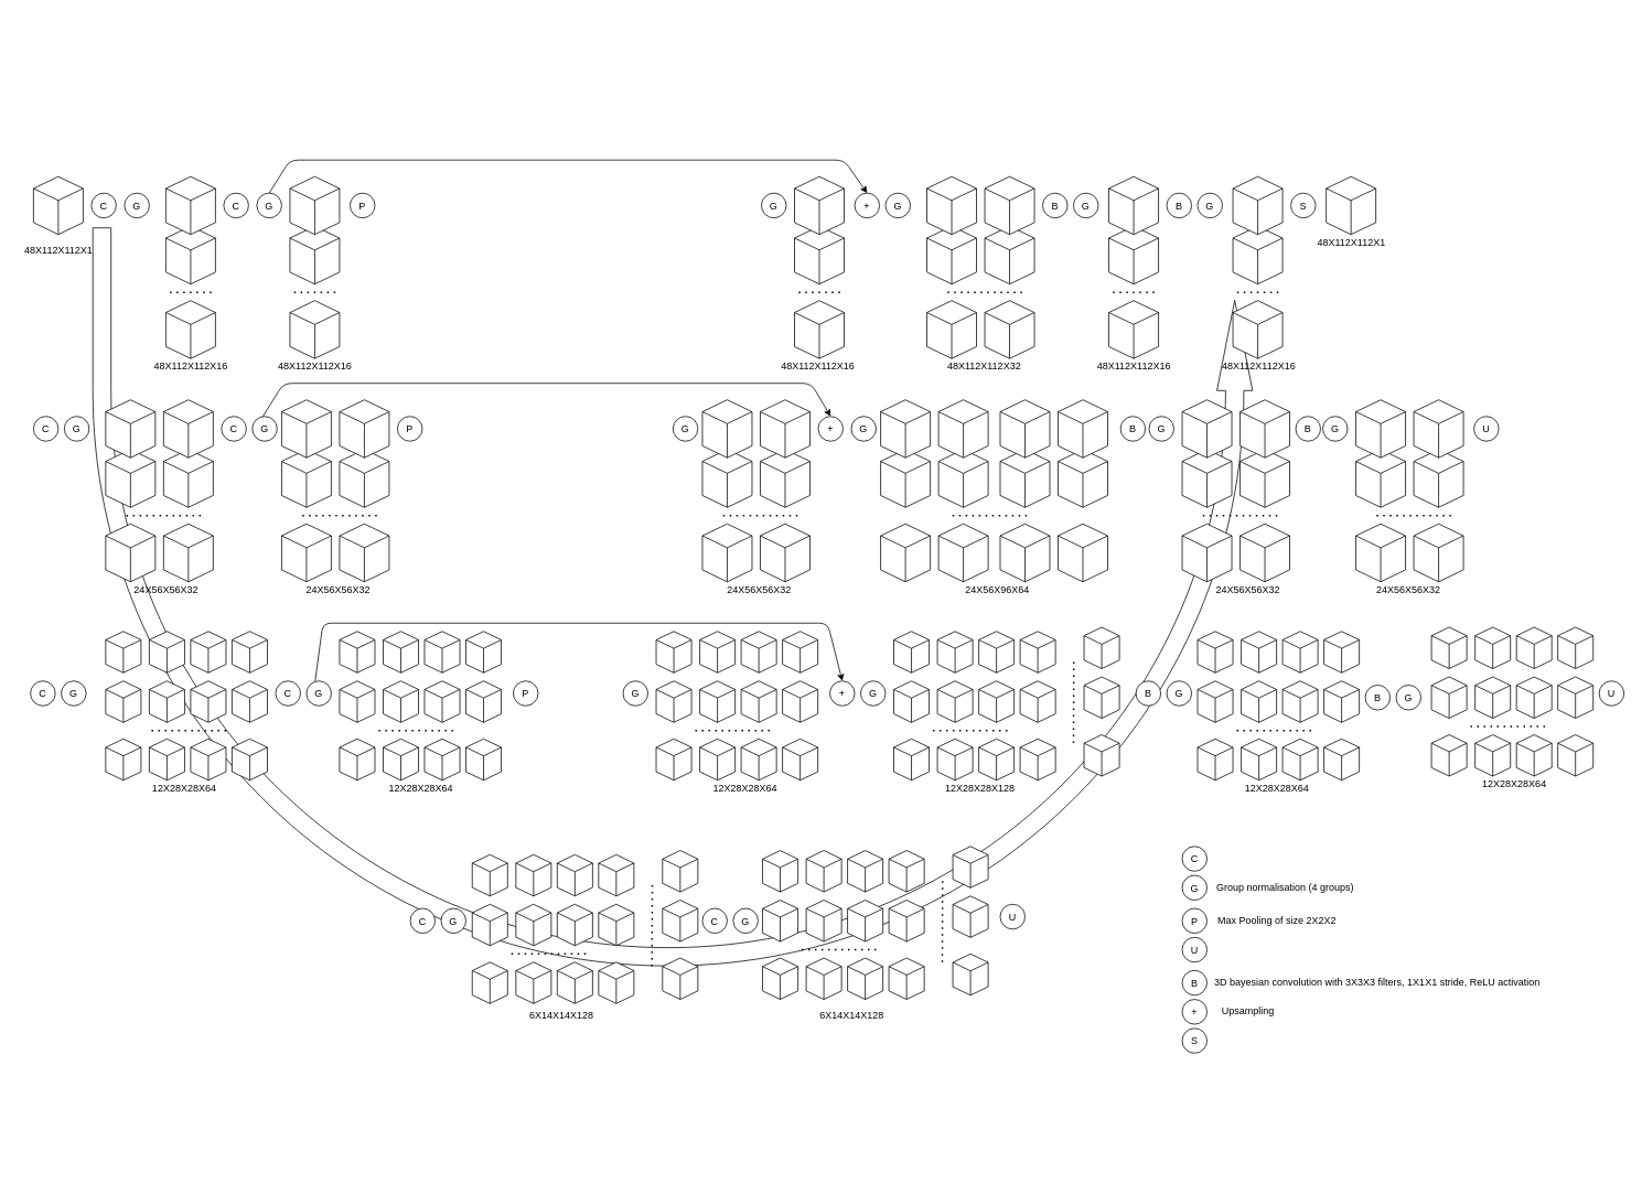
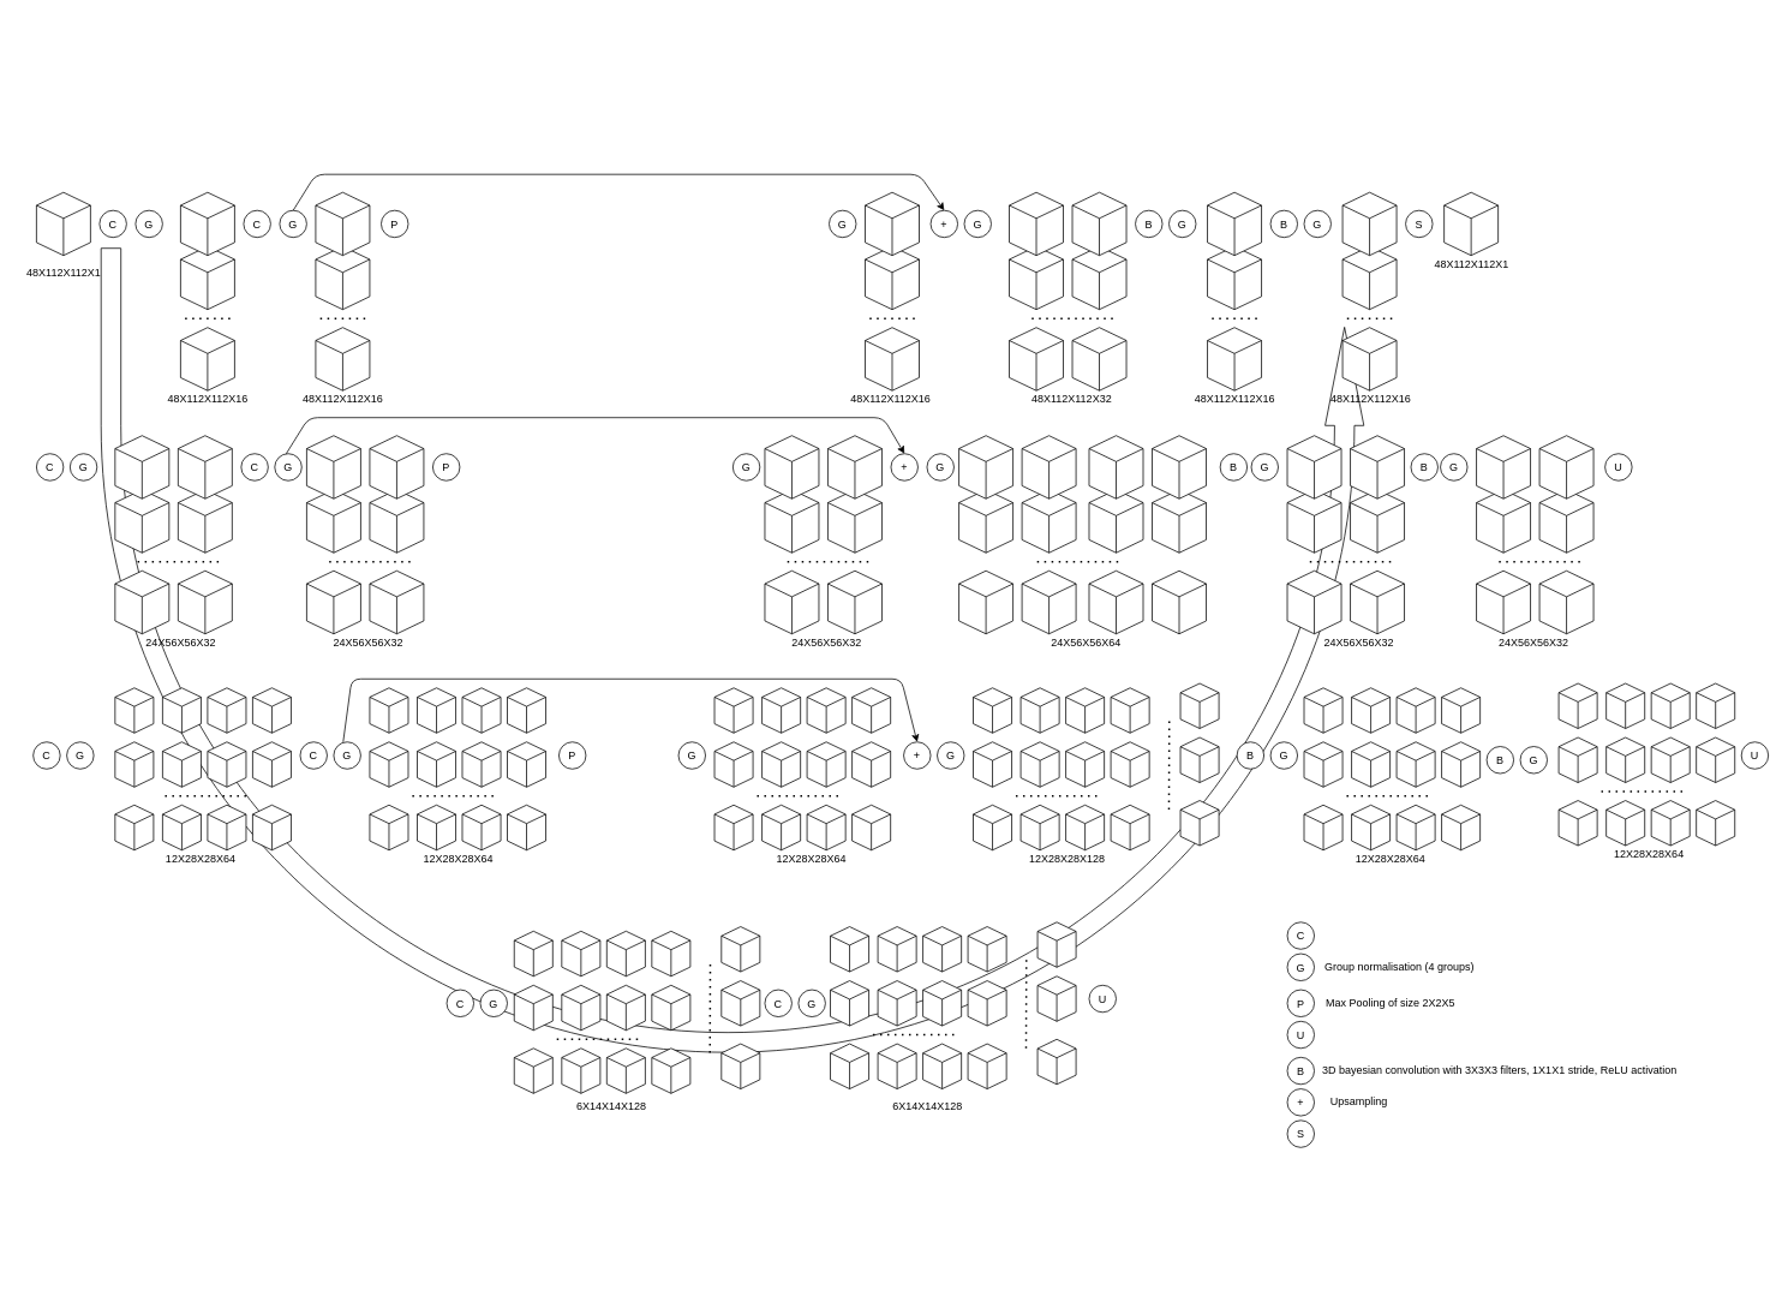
- <mxCell id="265" value="24X56X96X64" style="text;html=1;resizable=0;autosize=1;align=center;verticalAlign=middle;points=[];fillColor=none;strokeColor=none;rounded=0;" vertex="1" parent="1"><mxGeometry x="1160" y="703" width="90" height="20" as="geometry" /></mxCell>
+ <mxCell id="265" value="24X56X56X64" style="text;html=1;resizable=0;autosize=1;align=center;verticalAlign=middle;points=[];fillColor=none;strokeColor=none;rounded=0;" vertex="1" parent="1"><mxGeometry x="1160" y="703" width="90" height="20" as="geometry" /></mxCell>
- <mxCell id="248" value="Max Pooling of size 2X2X2" style="text;html=1;resizable=0;autosize=1;align=center;verticalAlign=middle;points=[];fillColor=none;strokeColor=none;rounded=0;" vertex="1" parent="1"><mxGeometry x="1462.74" y="1103" width="160" height="20" as="geometry" /></mxCell>
+ <mxCell id="248" value="Max Pooling of size 2X2X5" style="text;html=1;resizable=0;autosize=1;align=center;verticalAlign=middle;points=[];fillColor=none;strokeColor=none;rounded=0;" vertex="1" parent="1"><mxGeometry x="1462.74" y="1103" width="160" height="20" as="geometry" /></mxCell>
